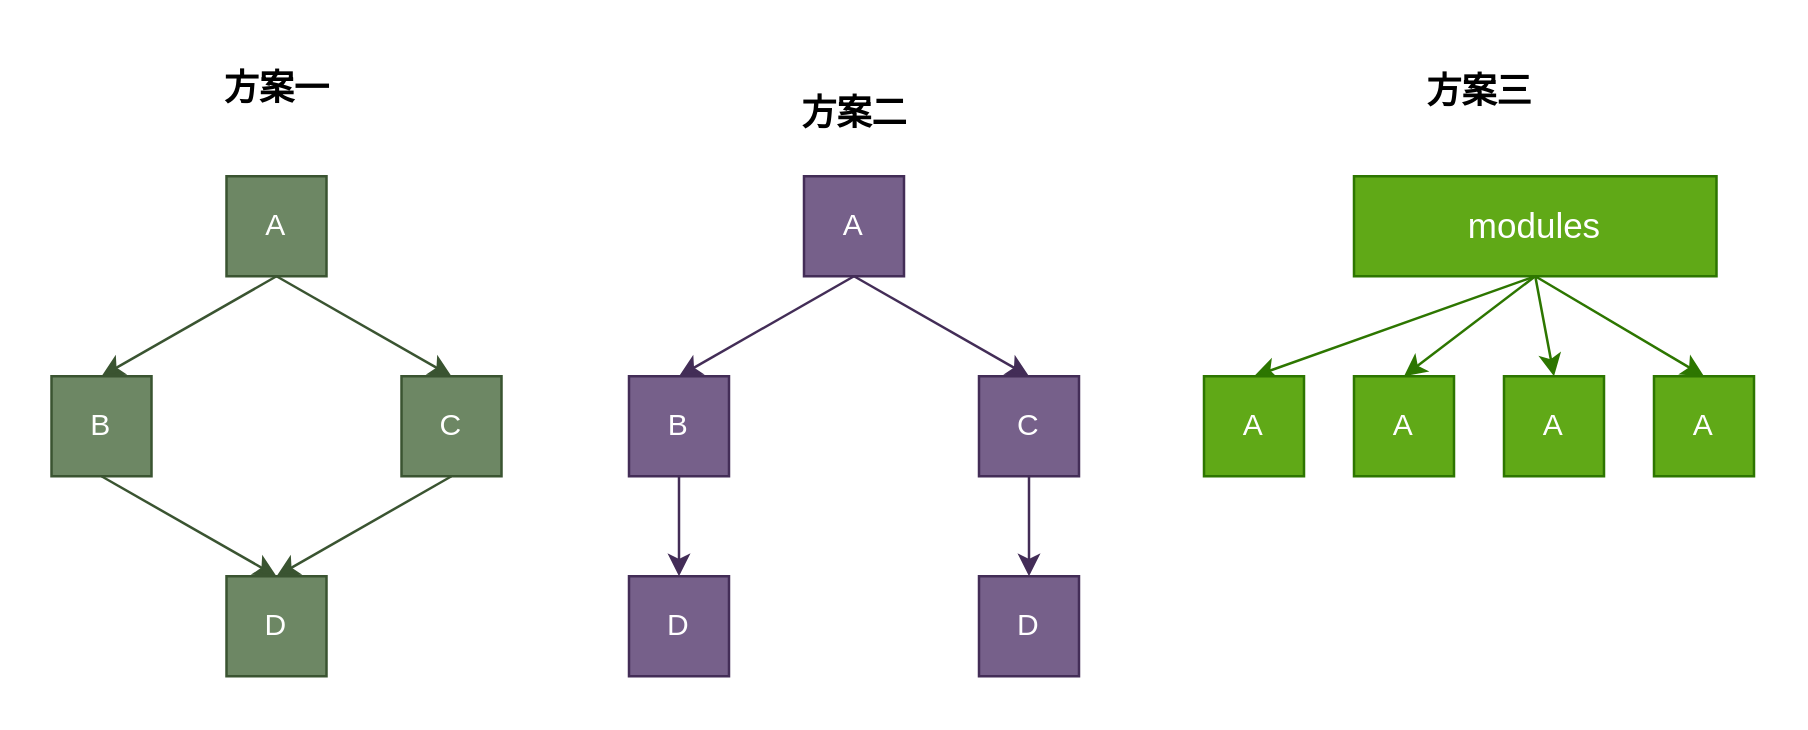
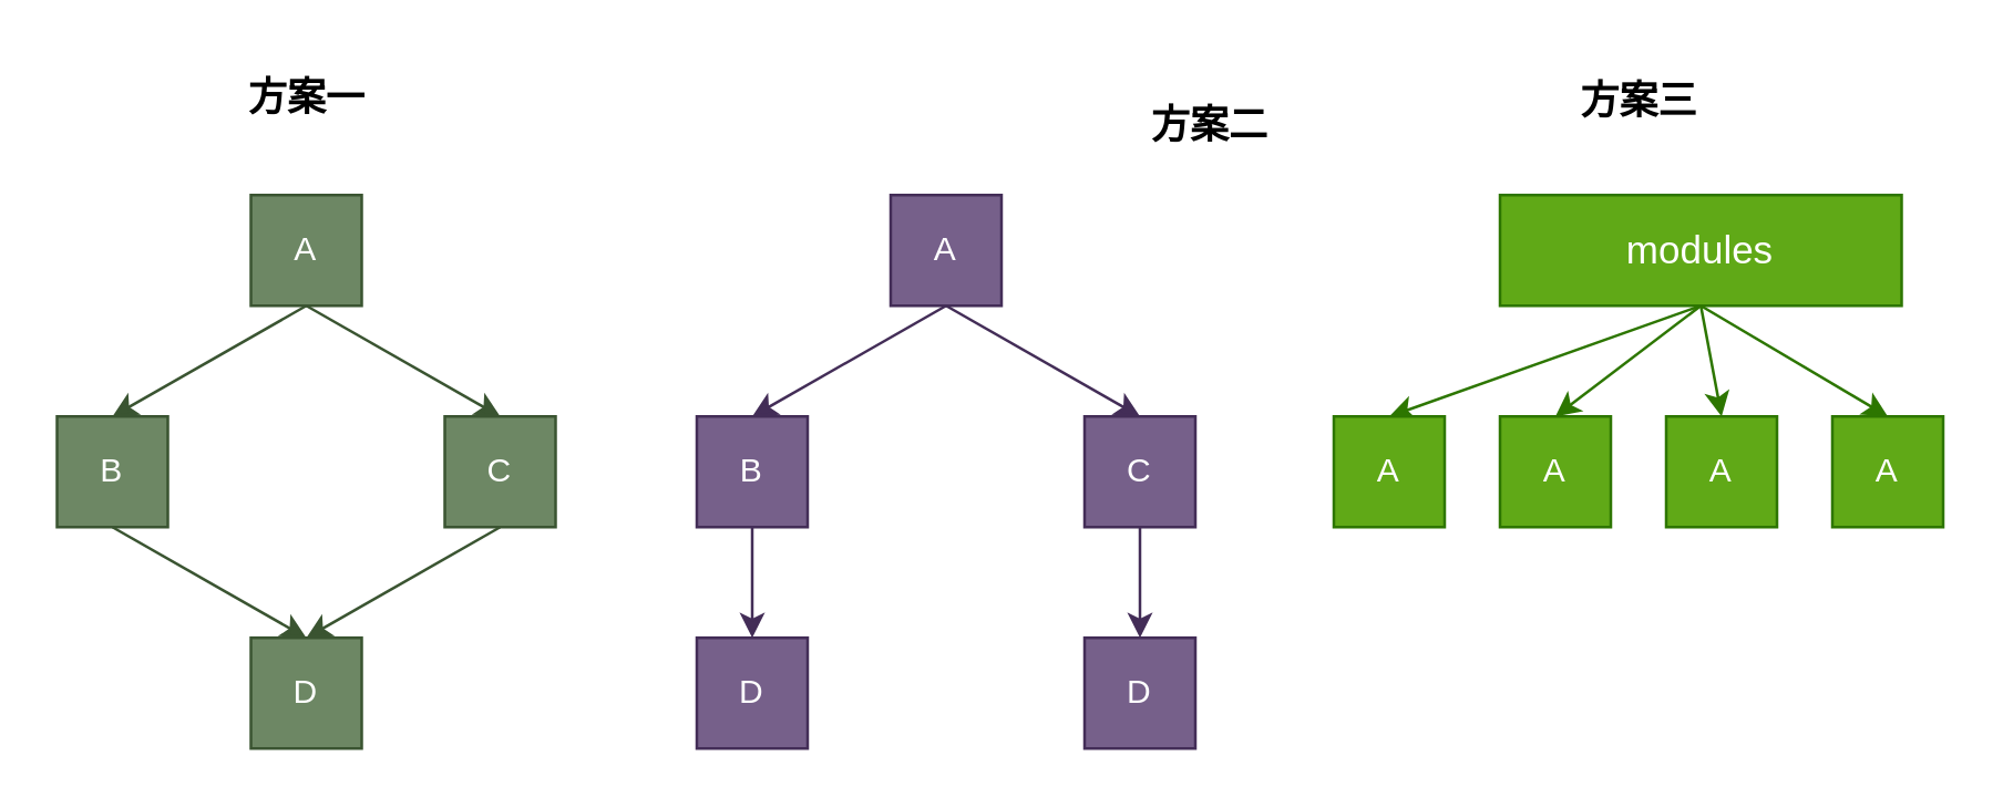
- <mxCell id="20" value="&lt;b&gt;&lt;font style=&quot;font-size: 14px;&quot;&gt;方案二&lt;/font&gt;&lt;/b&gt;" style="text;html=1;align=center;verticalAlign=middle;resizable=0;points=[];autosize=1;strokeColor=none;fillColor=none;" vertex="1" parent="1"><mxGeometry x="306" y="30" width="70" height="30" as="geometry" /></mxCell>
+ <mxCell id="20" value="&lt;b&gt;&lt;font style=&quot;font-size: 14px;&quot;&gt;方案二&lt;/font&gt;&lt;/b&gt;" style="text;html=1;align=center;verticalAlign=middle;resizable=0;points=[];autosize=1;strokeColor=none;fillColor=none;" vertex="1" parent="1"><mxGeometry x="401" y="30" width="70" height="30" as="geometry" /></mxCell>
